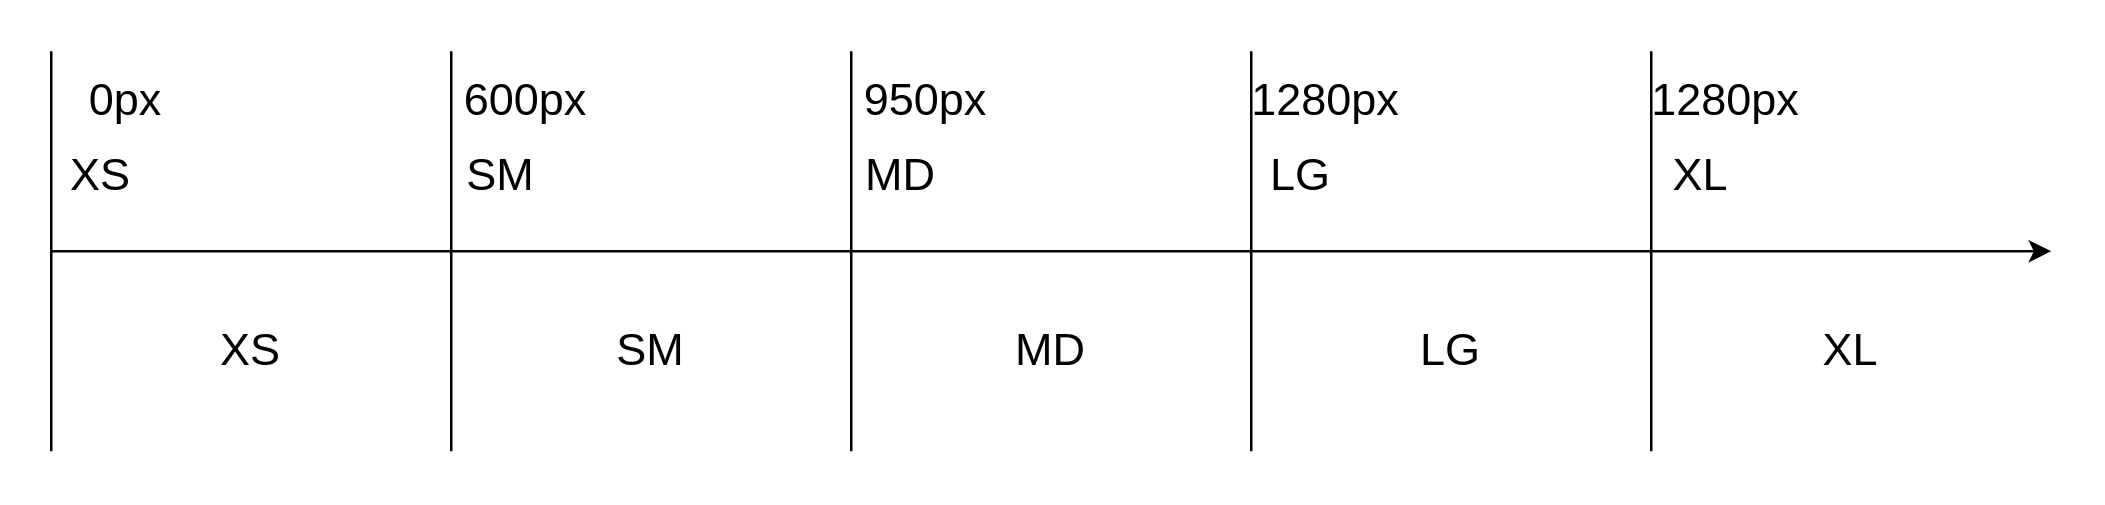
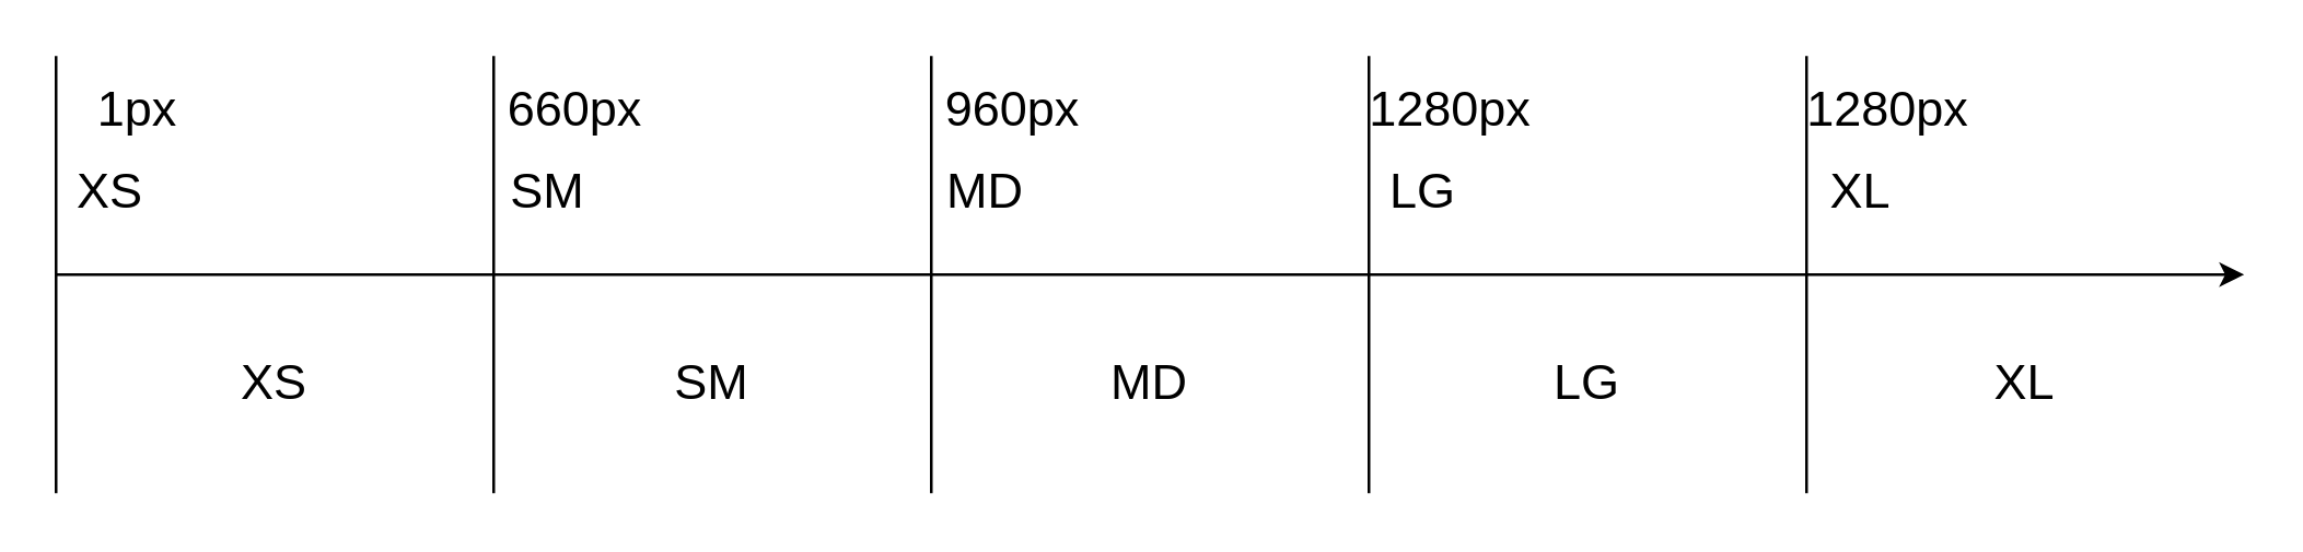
- <mxCell id="19" value="0px" style="text;html=1;strokeColor=none;fillColor=none;align=center;verticalAlign=middle;whiteSpace=wrap;rounded=0;fontSize=18;" vertex="1" parent="1"><mxGeometry x="30" y="30" width="40" height="20" as="geometry" /></mxCell>
+ <mxCell id="19" value="1px" style="text;html=1;strokeColor=none;fillColor=none;align=center;verticalAlign=middle;whiteSpace=wrap;rounded=0;fontSize=18;" vertex="1" parent="1"><mxGeometry x="30" y="30" width="40" height="20" as="geometry" /></mxCell>
- <mxCell id="18" value="600px" style="text;html=1;strokeColor=none;fillColor=none;align=center;verticalAlign=middle;whiteSpace=wrap;rounded=0;fontSize=18;" vertex="1" parent="1"><mxGeometry x="190" y="30" width="40" height="20" as="geometry" /></mxCell>
+ <mxCell id="18" value="660px" style="text;html=1;strokeColor=none;fillColor=none;align=center;verticalAlign=middle;whiteSpace=wrap;rounded=0;fontSize=18;" vertex="1" parent="1"><mxGeometry x="190" y="30" width="40" height="20" as="geometry" /></mxCell>
- <mxCell id="20" value="950px" style="text;html=1;strokeColor=none;fillColor=none;align=center;verticalAlign=middle;whiteSpace=wrap;rounded=0;fontSize=18;" vertex="1" parent="1"><mxGeometry x="350" y="30" width="40" height="20" as="geometry" /></mxCell>
+ <mxCell id="20" value="960px" style="text;html=1;strokeColor=none;fillColor=none;align=center;verticalAlign=middle;whiteSpace=wrap;rounded=0;fontSize=18;" vertex="1" parent="1"><mxGeometry x="350" y="30" width="40" height="20" as="geometry" /></mxCell>
